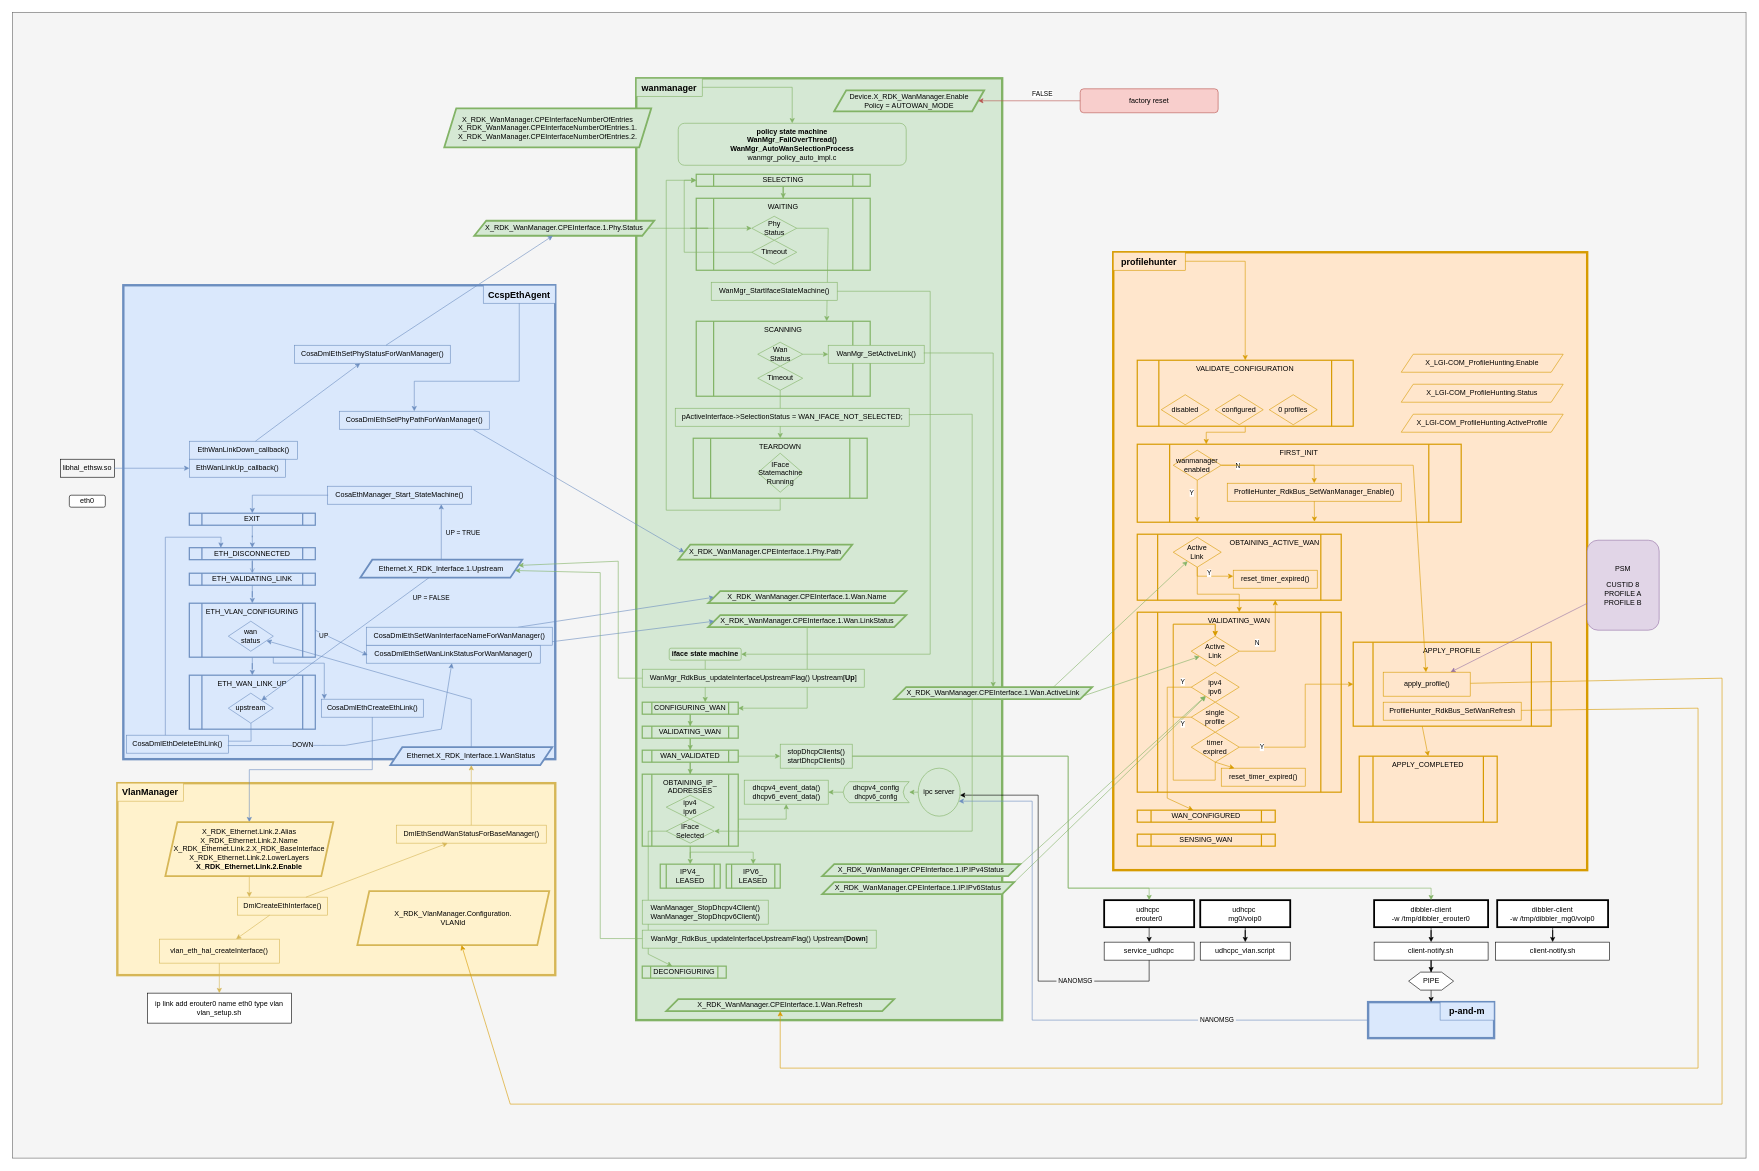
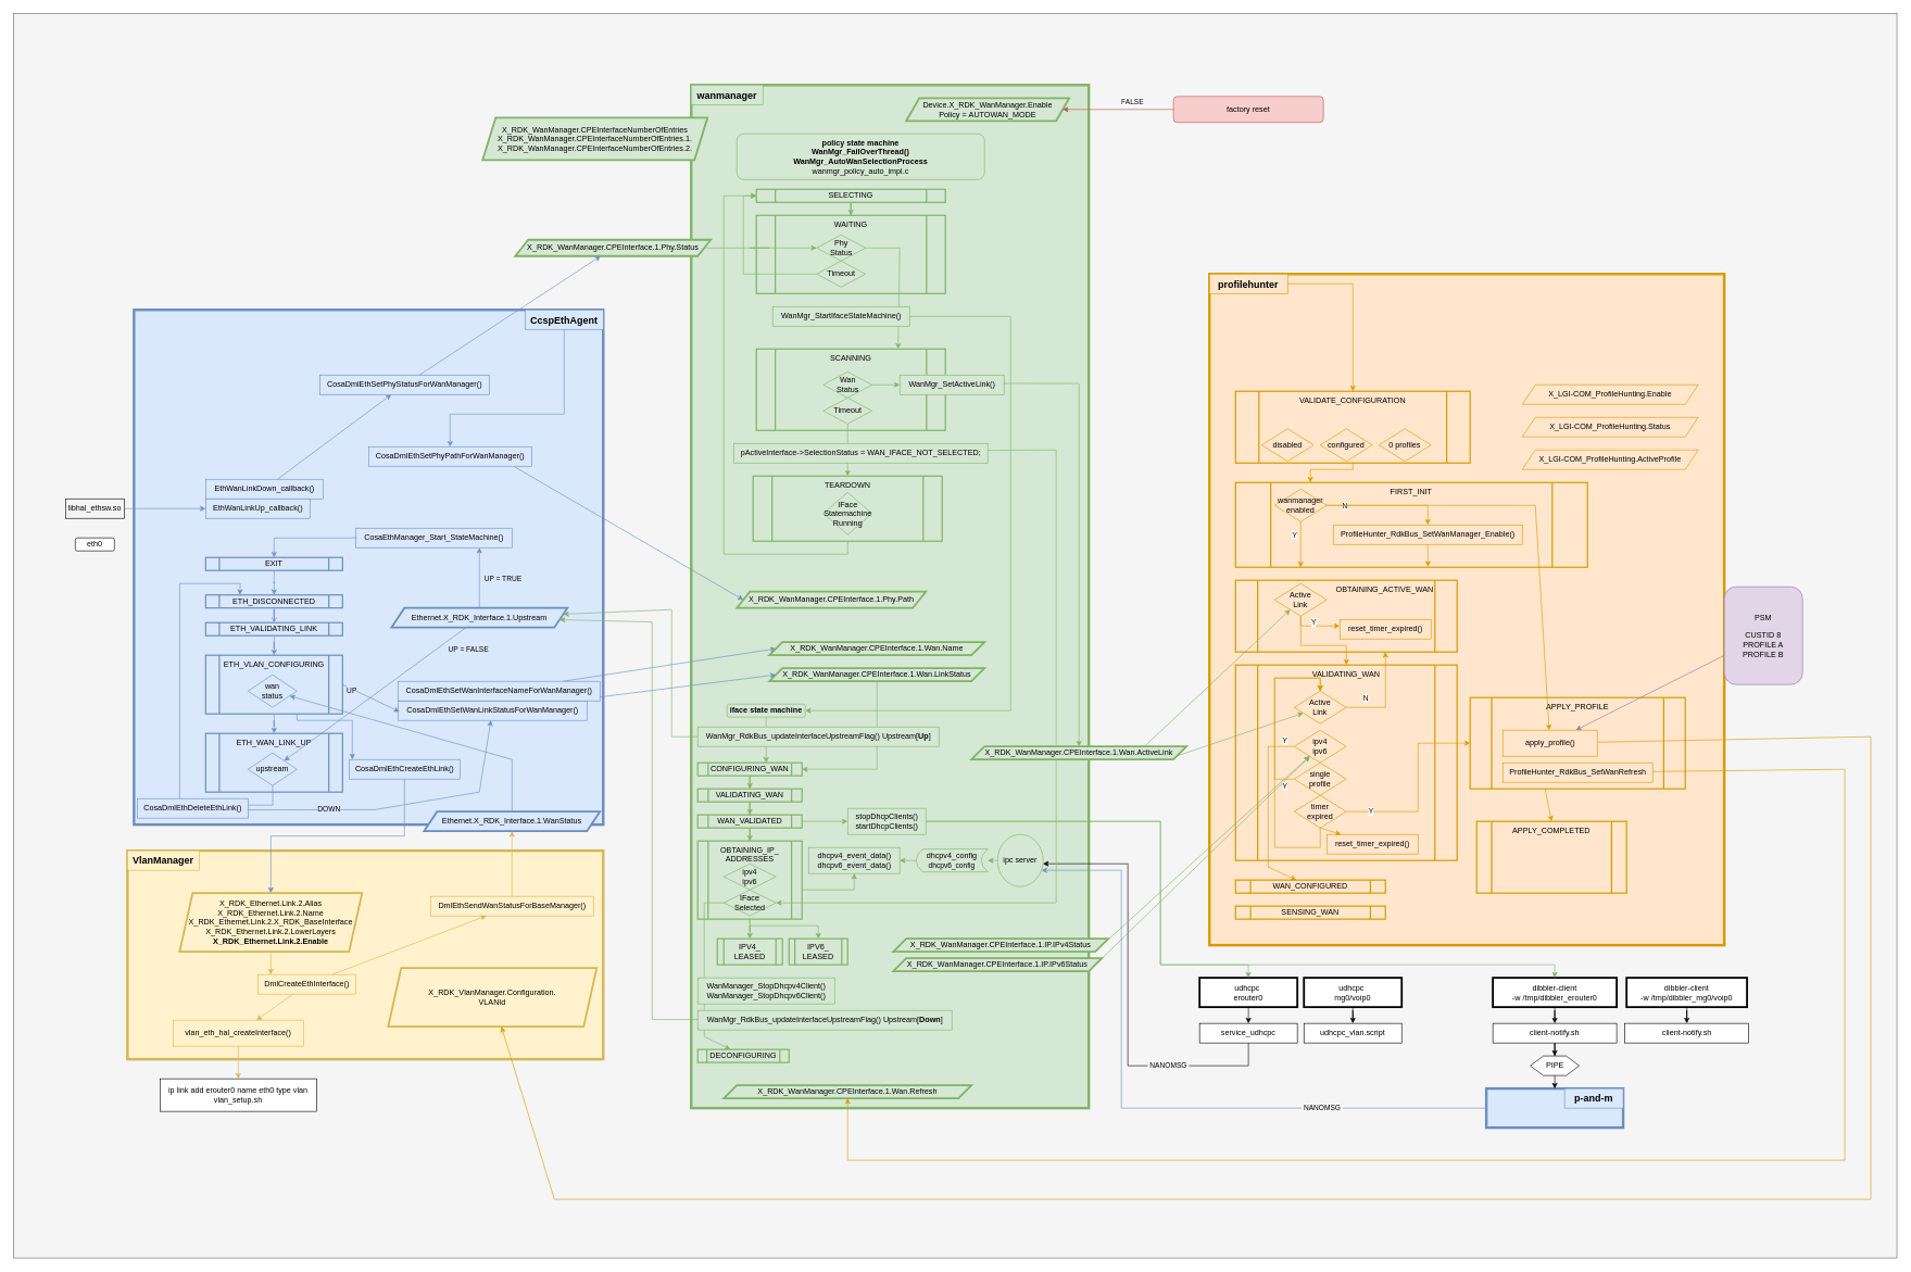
- <mxCell id="189" value="" style="endArrow=classic;html=1;rounded=0;entryX=0.5;entryY=0;entryDx=0;entryDy=0;fillColor=#d5e8d4;strokeColor=#82b366;" parent="1" source="9" target="147" edge="1"><mxGeometry width="50" height="50" relative="1" as="geometry"><mxPoint x="1250" y="210" as="sourcePoint" /><mxPoint x="1300" y="160" as="targetPoint" /><Array as="points"><mxPoint x="1320" y="145" /></Array></mxGeometry></mxCell>
